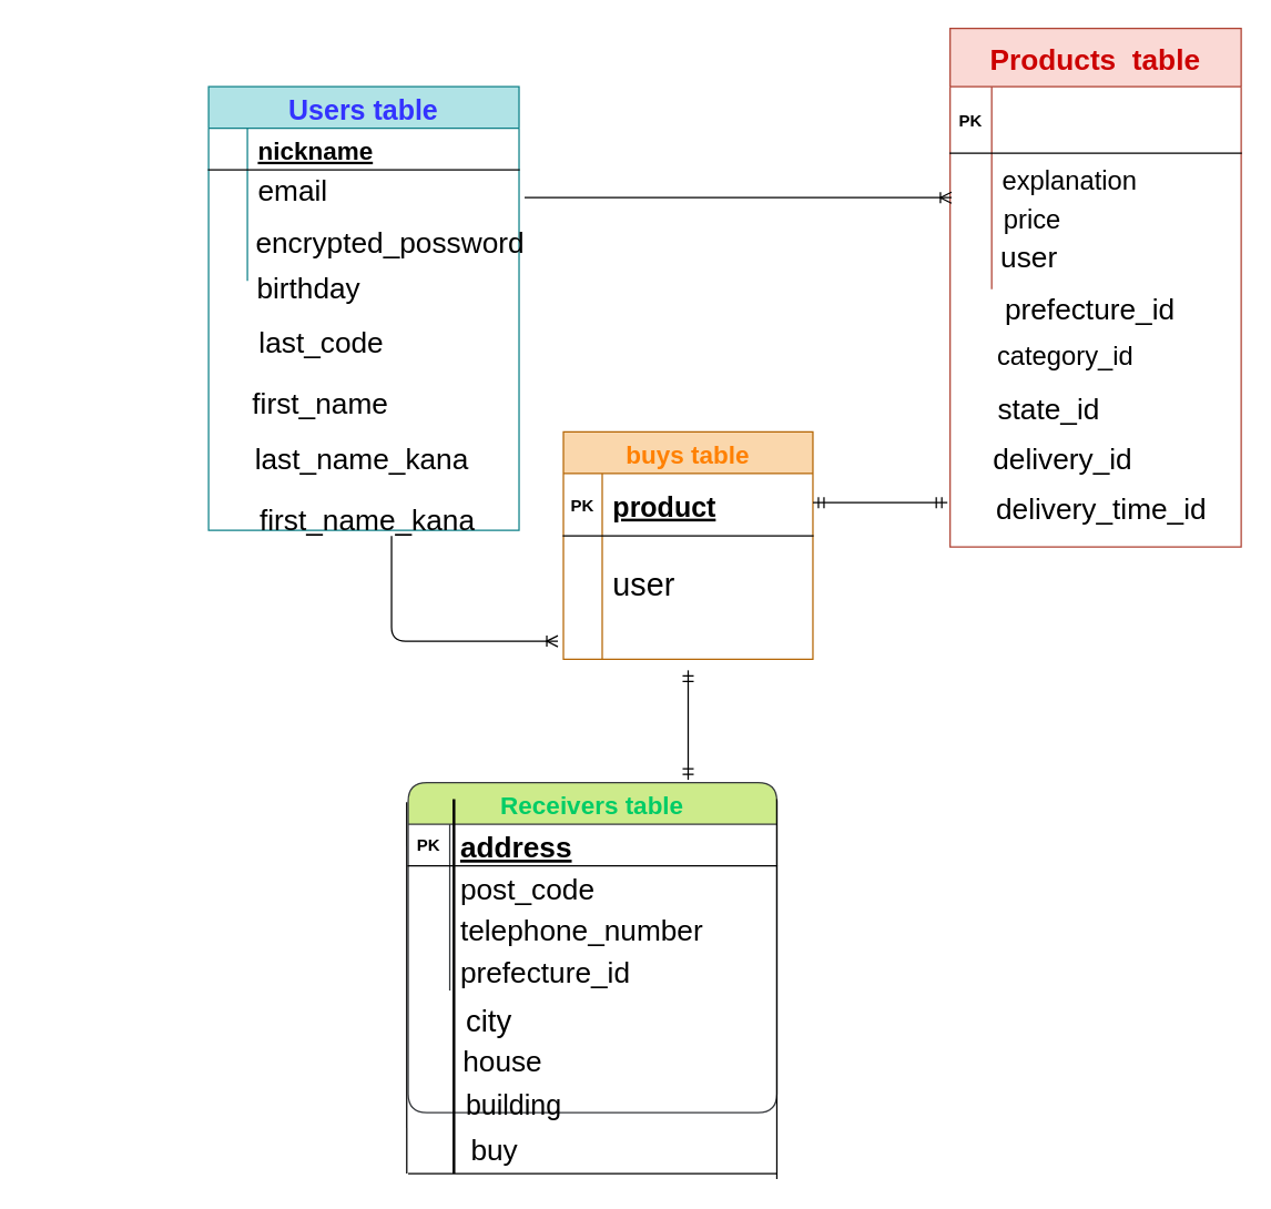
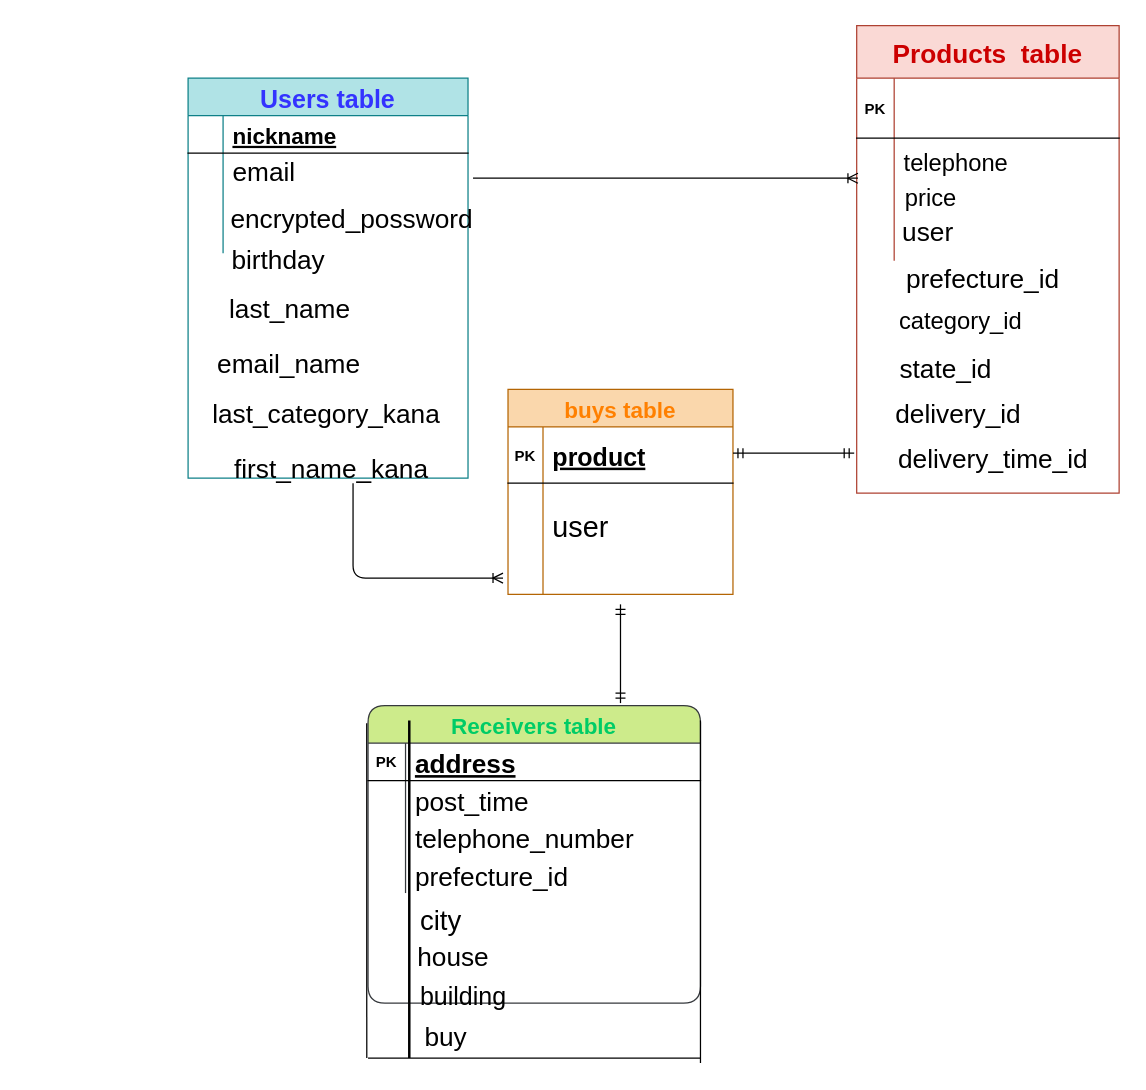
- <mxCell id="20" value="explanation" style="shape=partialRectangle;connectable=0;fillColor=none;top=0;left=0;bottom=0;right=0;align=left;spacingLeft=6;overflow=hidden;fontSize=19;" parent="18" vertex="1"><mxGeometry x="30" width="180" height="36" as="geometry" /></mxCell>
+ <mxCell id="20" value="telephone" style="shape=partialRectangle;connectable=0;fillColor=none;top=0;left=0;bottom=0;right=0;align=left;spacingLeft=6;overflow=hidden;fontSize=19;" parent="18" vertex="1"><mxGeometry x="30" width="180" height="36" as="geometry" /></mxCell>
- <mxCell id="65" value="&lt;font style=&quot;font-size: 21px&quot;&gt;&amp;nbsp; &amp;nbsp; &amp;nbsp; &amp;nbsp; &amp;nbsp; last_code&lt;/font&gt;" style="text;html=1;align=center;verticalAlign=middle;resizable=0;points=[];autosize=1;strokeColor=none;fontSize=14;" parent="1" vertex="1"><mxGeometry x="118" y="234" width="168" height="24" as="geometry" /></mxCell>
+ <mxCell id="65" value="&lt;font style=&quot;font-size: 21px&quot;&gt;&amp;nbsp; &amp;nbsp; &amp;nbsp; &amp;nbsp; &amp;nbsp; last_name&lt;/font&gt;" style="text;html=1;align=center;verticalAlign=middle;resizable=0;points=[];autosize=1;strokeColor=none;fontSize=14;" parent="1" vertex="1"><mxGeometry x="118" y="234" width="168" height="24" as="geometry" /></mxCell>
- <mxCell id="66" value="&lt;font style=&quot;font-size: 21px;&quot;&gt;&amp;nbsp; &amp;nbsp; &amp;nbsp; &amp;nbsp;first_name&lt;/font&gt;" style="text;html=1;align=center;verticalAlign=middle;resizable=0;points=[];autosize=1;strokeColor=none;fontSize=21;" parent="1" vertex="1"><mxGeometry x="134" y="274" width="152" height="32" as="geometry" /></mxCell>
+ <mxCell id="66" value="&lt;font style=&quot;font-size: 21px;&quot;&gt;&amp;nbsp; &amp;nbsp; &amp;nbsp; &amp;nbsp;email_name&lt;/font&gt;" style="text;html=1;align=center;verticalAlign=middle;resizable=0;points=[];autosize=1;strokeColor=none;fontSize=21;" parent="1" vertex="1"><mxGeometry x="134" y="274" width="152" height="32" as="geometry" /></mxCell>
- <mxCell id="67" value="&lt;font style=&quot;font-size: 21px;&quot;&gt;&amp;nbsp; &amp;nbsp; &amp;nbsp; &amp;nbsp; &amp;nbsp; &amp;nbsp; &amp;nbsp; &amp;nbsp; &amp;nbsp; &amp;nbsp; last_name_kana&lt;/font&gt;" style="text;html=1;align=center;verticalAlign=middle;resizable=0;points=[];autosize=1;strokeColor=none;fontSize=21;" parent="1" vertex="1"><mxGeometry x="60" y="314" width="284" height="32" as="geometry" /></mxCell>
+ <mxCell id="67" value="&lt;font style=&quot;font-size: 21px;&quot;&gt;&amp;nbsp; &amp;nbsp; &amp;nbsp; &amp;nbsp; &amp;nbsp; &amp;nbsp; &amp;nbsp; &amp;nbsp; &amp;nbsp; &amp;nbsp; last_category_kana&lt;/font&gt;" style="text;html=1;align=center;verticalAlign=middle;resizable=0;points=[];autosize=1;strokeColor=none;fontSize=21;" parent="1" vertex="1"><mxGeometry x="60" y="314" width="284" height="32" as="geometry" /></mxCell>
- <mxCell id="44" value="post_code" style="shape=partialRectangle;connectable=0;fillColor=none;top=0;left=0;bottom=0;right=0;align=left;spacingLeft=6;overflow=hidden;fontSize=21;" parent="42" vertex="1"><mxGeometry x="30" width="236" height="30" as="geometry" /></mxCell>
+ <mxCell id="44" value="post_time" style="shape=partialRectangle;connectable=0;fillColor=none;top=0;left=0;bottom=0;right=0;align=left;spacingLeft=6;overflow=hidden;fontSize=21;" parent="42" vertex="1"><mxGeometry x="30" width="236" height="30" as="geometry" /></mxCell>
